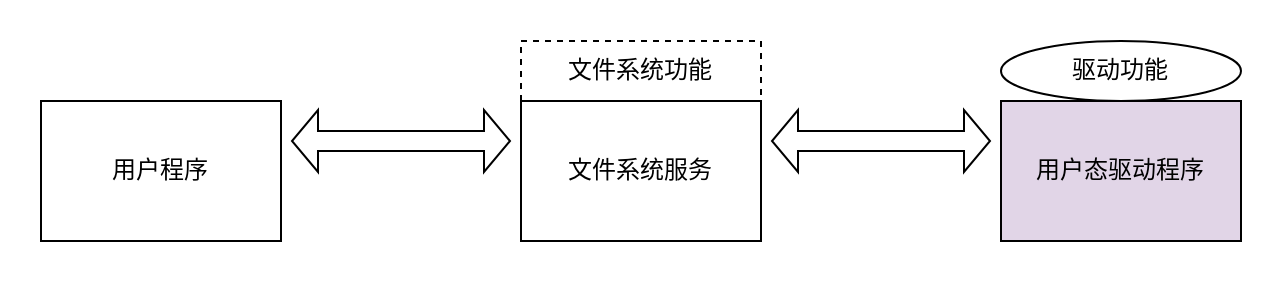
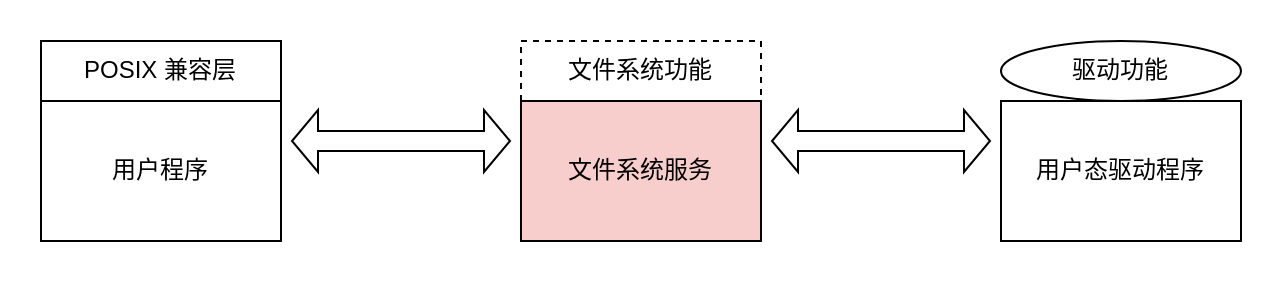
+ <mxCell id="2" value="POSIX 兼容层" style="rounded=0;whiteSpace=wrap;html=1;" vertex="1" parent="1"><mxGeometry x="20" y="20" width="120" height="30" as="geometry" /></mxCell>
- <mxCell id="7" value="文件系统服务" style="rounded=0;whiteSpace=wrap;html=1;" vertex="1" parent="1"><mxGeometry x="260" y="50" width="120" height="70" as="geometry" /></mxCell>
+ <mxCell id="7" value="文件系统服务" style="rounded=0;whiteSpace=wrap;html=1;fillColor=#f8cecc;" vertex="1" parent="1"><mxGeometry x="260" y="50" width="120" height="70" as="geometry" /></mxCell>
- <mxCell id="5" value="用户态驱动程序" style="rounded=0;whiteSpace=wrap;html=1;fillColor=#e1d5e7;" vertex="1" parent="1"><mxGeometry x="500" y="50" width="120" height="70" as="geometry" /></mxCell>
+ <mxCell id="5" value="用户态驱动程序" style="rounded=0;whiteSpace=wrap;html=1;" vertex="1" parent="1"><mxGeometry x="500" y="50" width="120" height="70" as="geometry" /></mxCell>
